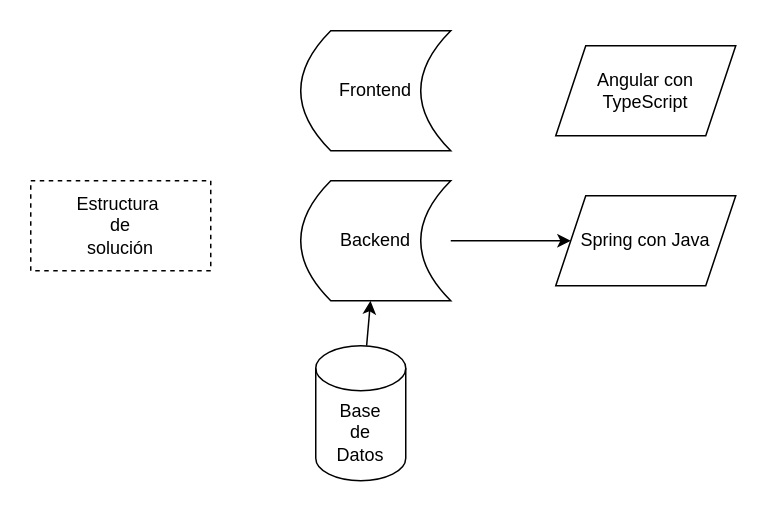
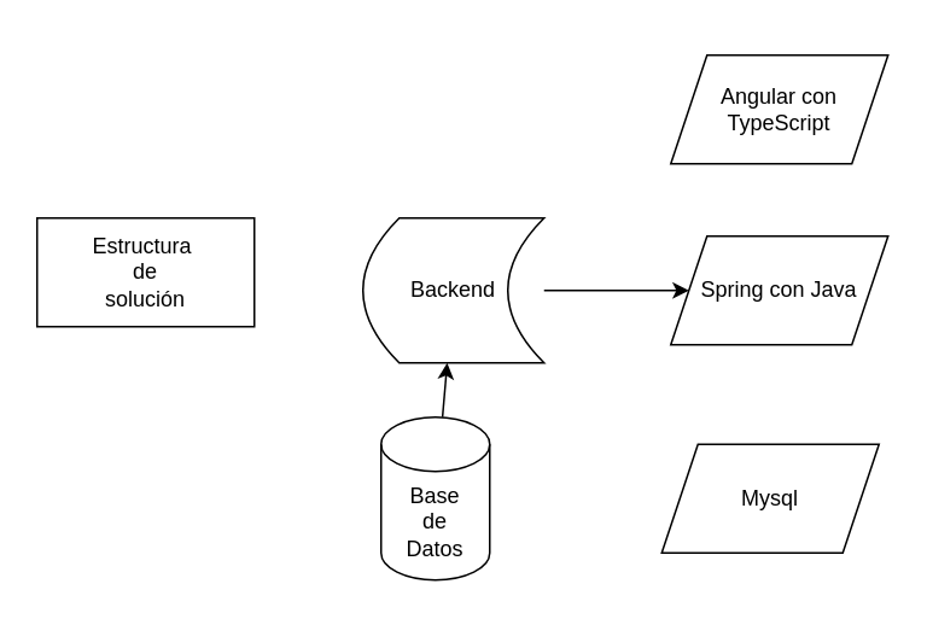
- <mxCell id="3" value="Frontend" style="shape=dataStorage;whiteSpace=wrap;html=1;fixedSize=1;" vertex="1" parent="1"><mxGeometry x="200" y="20" width="100" height="80" as="geometry" /></mxCell>
- <mxCell id="2" value="Estructura&amp;nbsp;&lt;br&gt;de &lt;br&gt;solución" style="rounded=0;whiteSpace=wrap;html=1;dashed=1;" vertex="1" parent="1"><mxGeometry x="20" y="120" width="120" height="60" as="geometry" /></mxCell>
+ <mxCell id="2" value="Estructura&amp;nbsp;&lt;br&gt;de &lt;br&gt;solución" style="rounded=0;whiteSpace=wrap;html=1;" vertex="1" parent="1"><mxGeometry x="20" y="120" width="120" height="60" as="geometry" /></mxCell>
+ <mxCell id="10" value="Mysql" style="shape=parallelogram;perimeter=parallelogramPerimeter;whiteSpace=wrap;html=1;fixedSize=1;" vertex="1" parent="1"><mxGeometry x="365" y="245" width="120" height="60" as="geometry" /></mxCell>
